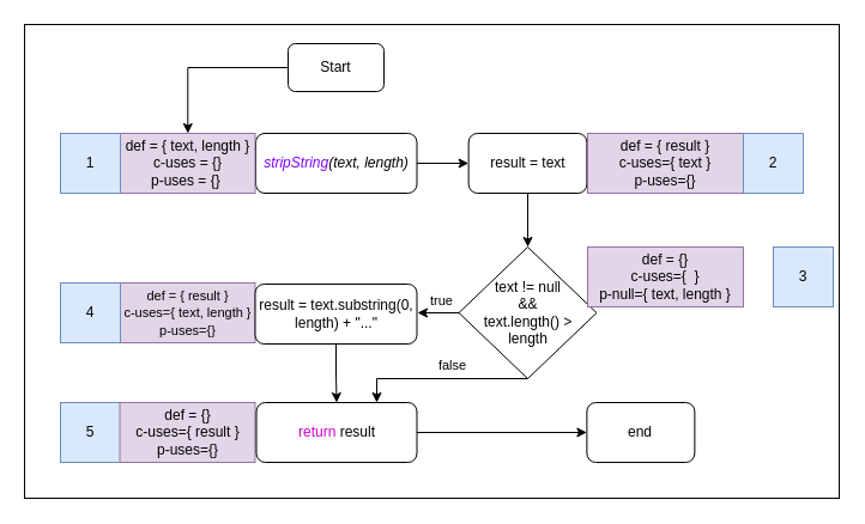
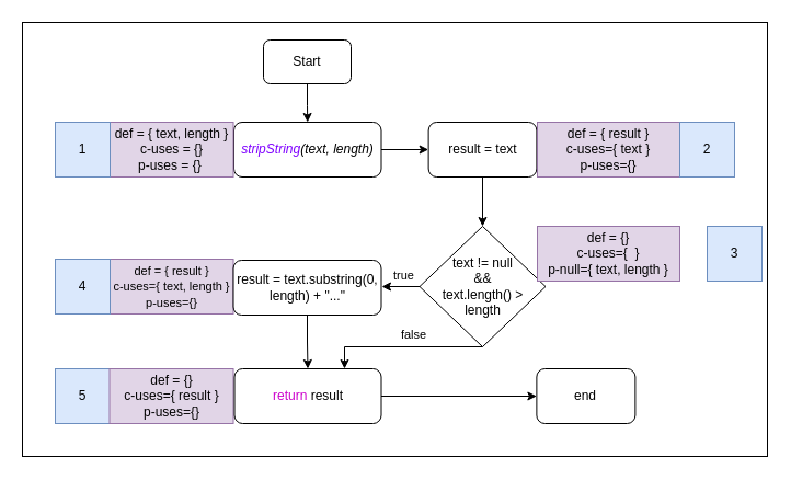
- <mxCell id="3" value="" style="edgeStyle=orthogonalEdgeStyle;rounded=0;orthogonalLoop=1;jettySize=auto;html=1;" parent="1" source="4" target="9" edge="1"><mxGeometry relative="1" as="geometry"><mxPoint x="280" y="146" as="targetPoint" /></mxGeometry></mxCell>
+ <mxCell id="3" value="" style="edgeStyle=orthogonalEdgeStyle;rounded=0;orthogonalLoop=1;jettySize=auto;html=1;entryX=0.5;entryY=0;entryDx=0;entryDy=0;" parent="1" source="4" target="6" edge="1"><mxGeometry relative="1" as="geometry"><mxPoint x="280" y="146" as="targetPoint" /></mxGeometry></mxCell>
